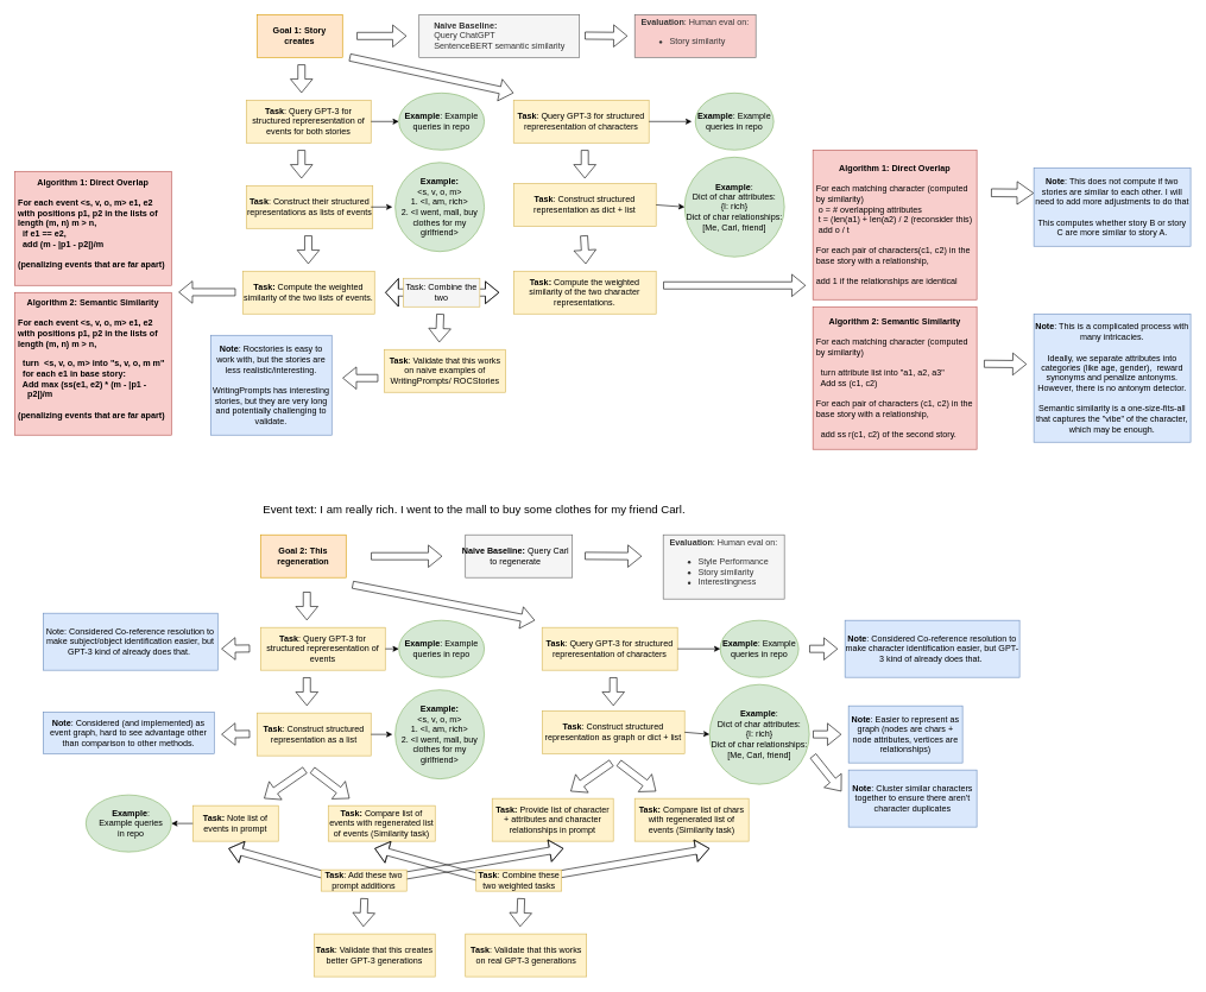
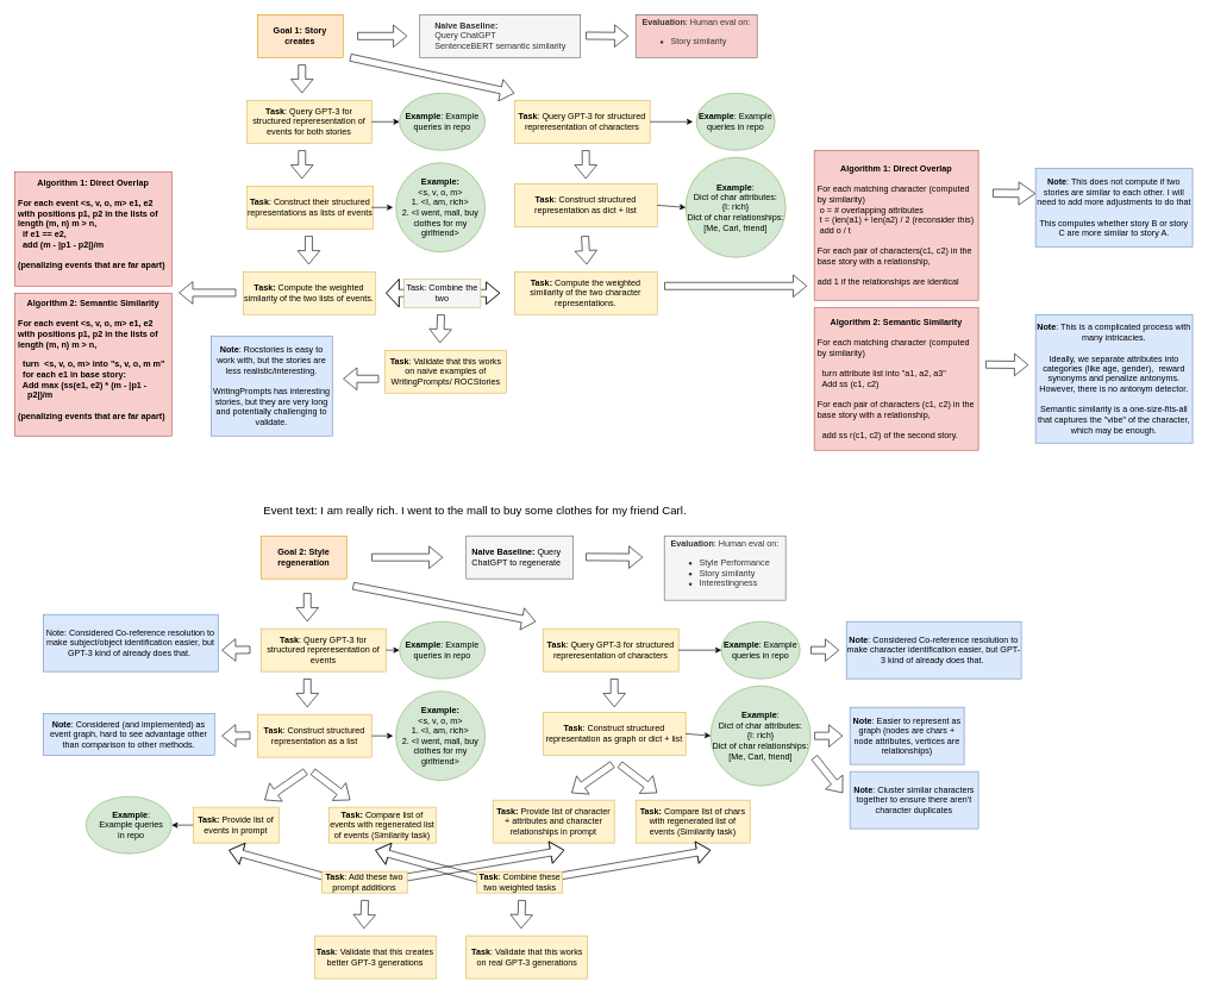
- <mxCell id="6" value="&lt;b style=&quot;border-color: var(--border-color);&quot;&gt;Goal 2: This regeneration&lt;/b&gt;" style="rounded=0;whiteSpace=wrap;html=1;fillColor=#ffe6cc;strokeColor=#d79b00;" parent="1" vertex="1"><mxGeometry x="365" y="750" width="120" height="60" as="geometry" /></mxCell>
+ <mxCell id="6" value="&lt;b style=&quot;border-color: var(--border-color);&quot;&gt;Goal 2: Style regeneration&lt;/b&gt;" style="rounded=0;whiteSpace=wrap;html=1;fillColor=#ffe6cc;strokeColor=#d79b00;" parent="1" vertex="1"><mxGeometry x="365" y="750" width="120" height="60" as="geometry" /></mxCell>
- <mxCell id="9" value="&lt;b&gt;Naive Baseline:&lt;/b&gt; Query Carl to regenerate" style="text;html=1;strokeColor=none;fillColor=none;align=center;verticalAlign=middle;whiteSpace=wrap;rounded=0;" parent="1" vertex="1"><mxGeometry x="642.5" y="765" width="160" height="30" as="geometry" /></mxCell>
+ <mxCell id="9" value="&lt;b&gt;Naive Baseline:&lt;/b&gt; Query ChatGPT to regenerate" style="text;html=1;strokeColor=none;fillColor=none;align=center;verticalAlign=middle;whiteSpace=wrap;rounded=0;" parent="1" vertex="1"><mxGeometry x="642.5" y="765" width="160" height="30" as="geometry" /></mxCell>
- <mxCell id="17" value="&lt;b&gt;Task:&lt;/b&gt; Note list of events in prompt" style="rounded=0;whiteSpace=wrap;html=1;fillColor=#fff2cc;strokeColor=#d6b656;" parent="1" vertex="1"><mxGeometry x="270" y="1130" width="120" height="50" as="geometry" /></mxCell>
+ <mxCell id="17" value="&lt;b&gt;Task:&lt;/b&gt; Provide list of events in prompt" style="rounded=0;whiteSpace=wrap;html=1;fillColor=#fff2cc;strokeColor=#d6b656;" parent="1" vertex="1"><mxGeometry x="270" y="1130" width="120" height="50" as="geometry" /></mxCell>
